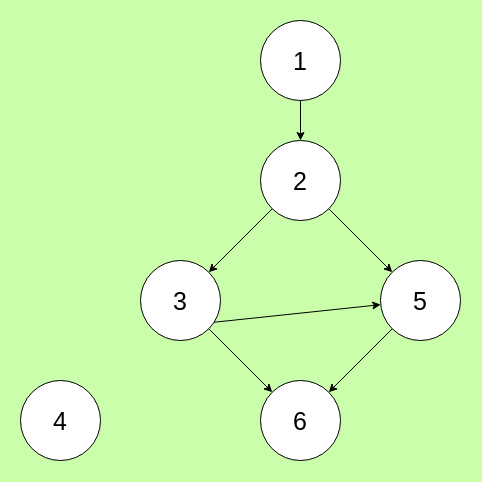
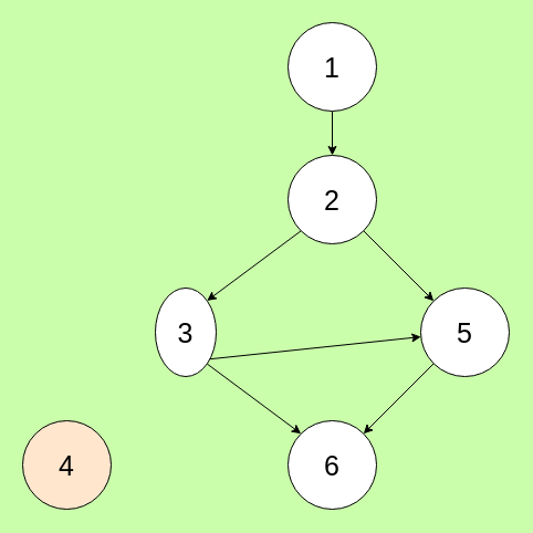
- <mxCell id="9" value="&lt;font style=&quot;font-size: 25px;&quot;&gt;3&lt;/font&gt;" style="ellipse;whiteSpace=wrap;html=1;aspect=fixed;" vertex="1" parent="1"><mxGeometry x="140" y="260" width="80" height="80" as="geometry" /></mxCell>
+ <mxCell id="9" value="&lt;font style=&quot;font-size: 25px;&quot;&gt;3&lt;/font&gt;" style="ellipse;whiteSpace=wrap;html=1;aspect=fixed;" vertex="1" parent="1"><mxGeometry x="140" y="260" width="55" height="80" as="geometry" /></mxCell>
- <mxCell id="11" value="&lt;font style=&quot;font-size: 25px;&quot;&gt;4&lt;/font&gt;" style="ellipse;whiteSpace=wrap;html=1;aspect=fixed;" vertex="1" parent="1"><mxGeometry x="20" y="380" width="80" height="80" as="geometry" /></mxCell>
+ <mxCell id="11" value="&lt;font style=&quot;font-size: 25px;&quot;&gt;4&lt;/font&gt;" style="ellipse;whiteSpace=wrap;html=1;aspect=fixed;fillColor=#ffe6cc;" vertex="1" parent="1"><mxGeometry x="20" y="380" width="80" height="80" as="geometry" /></mxCell>
